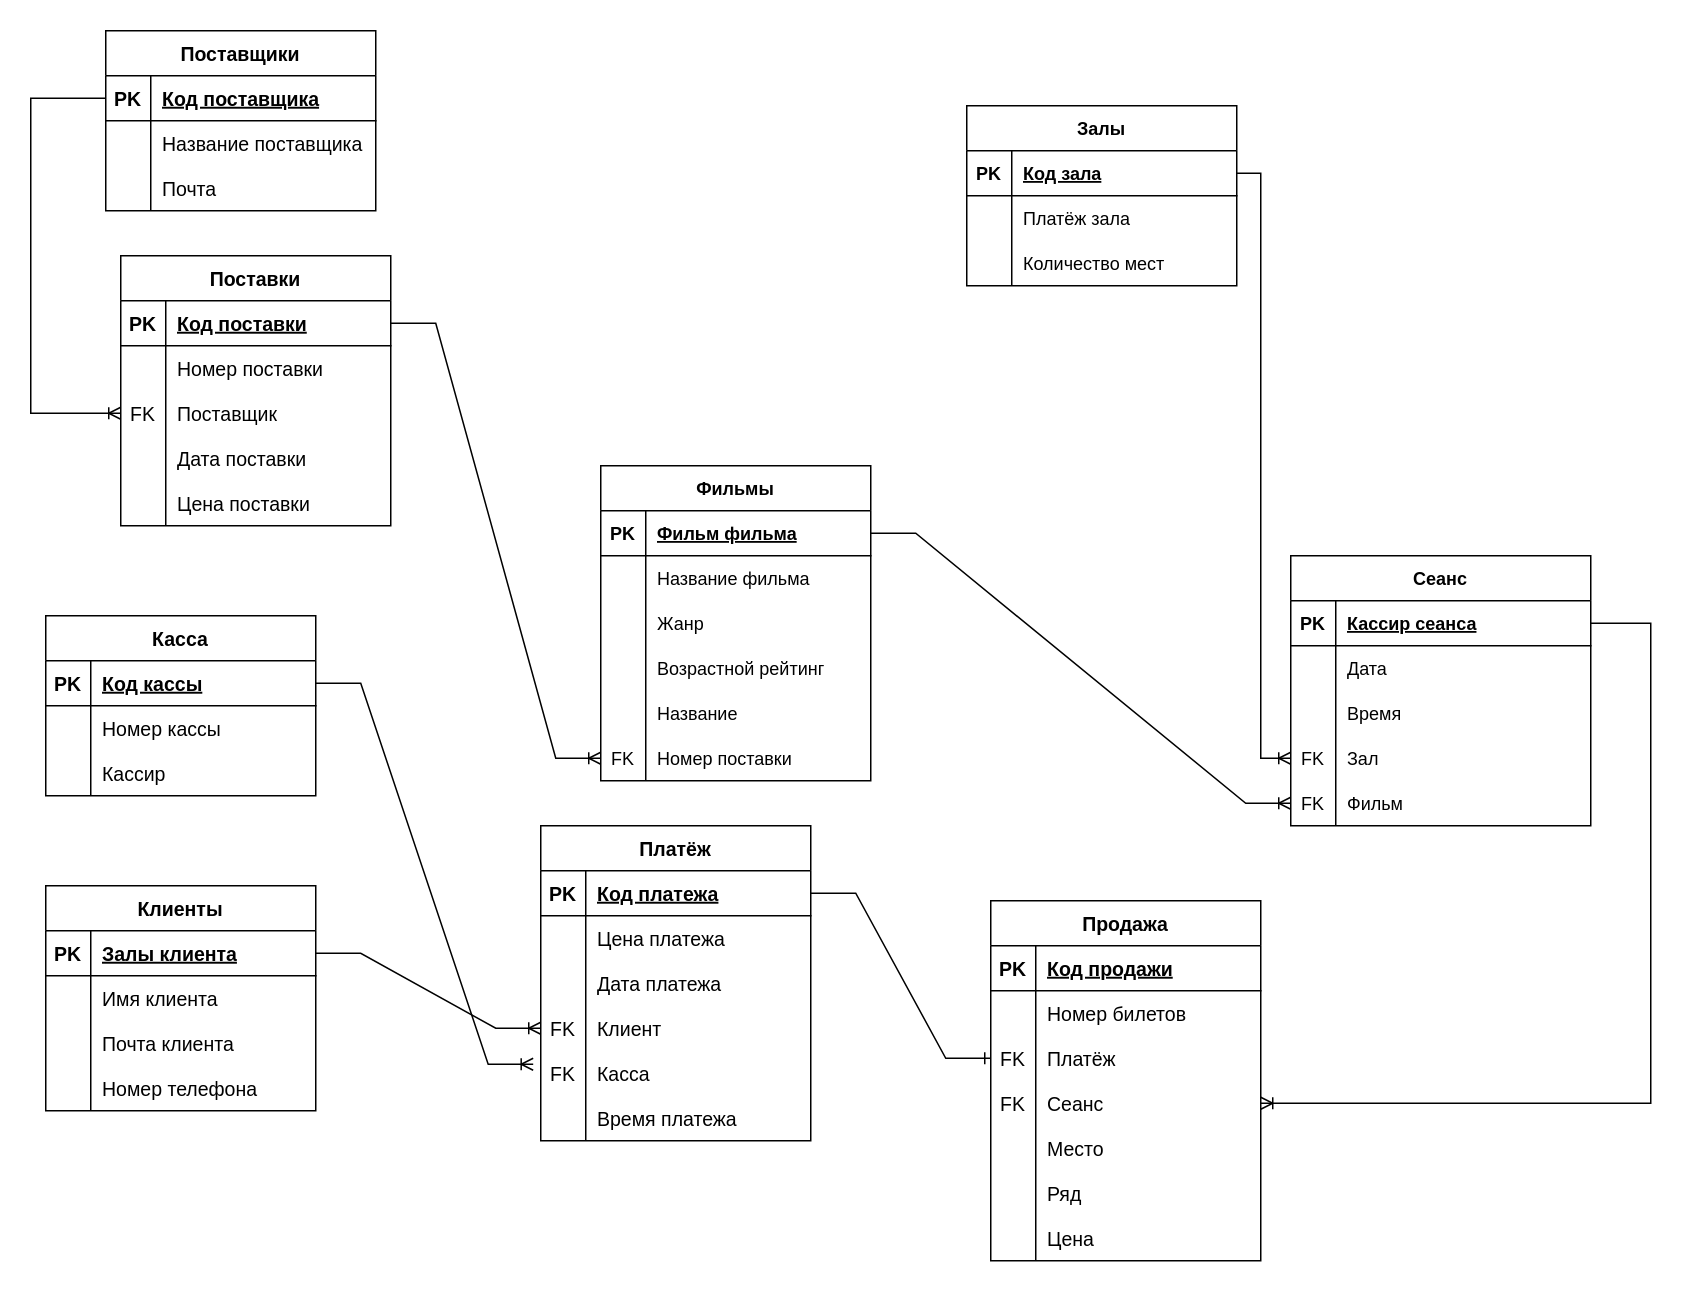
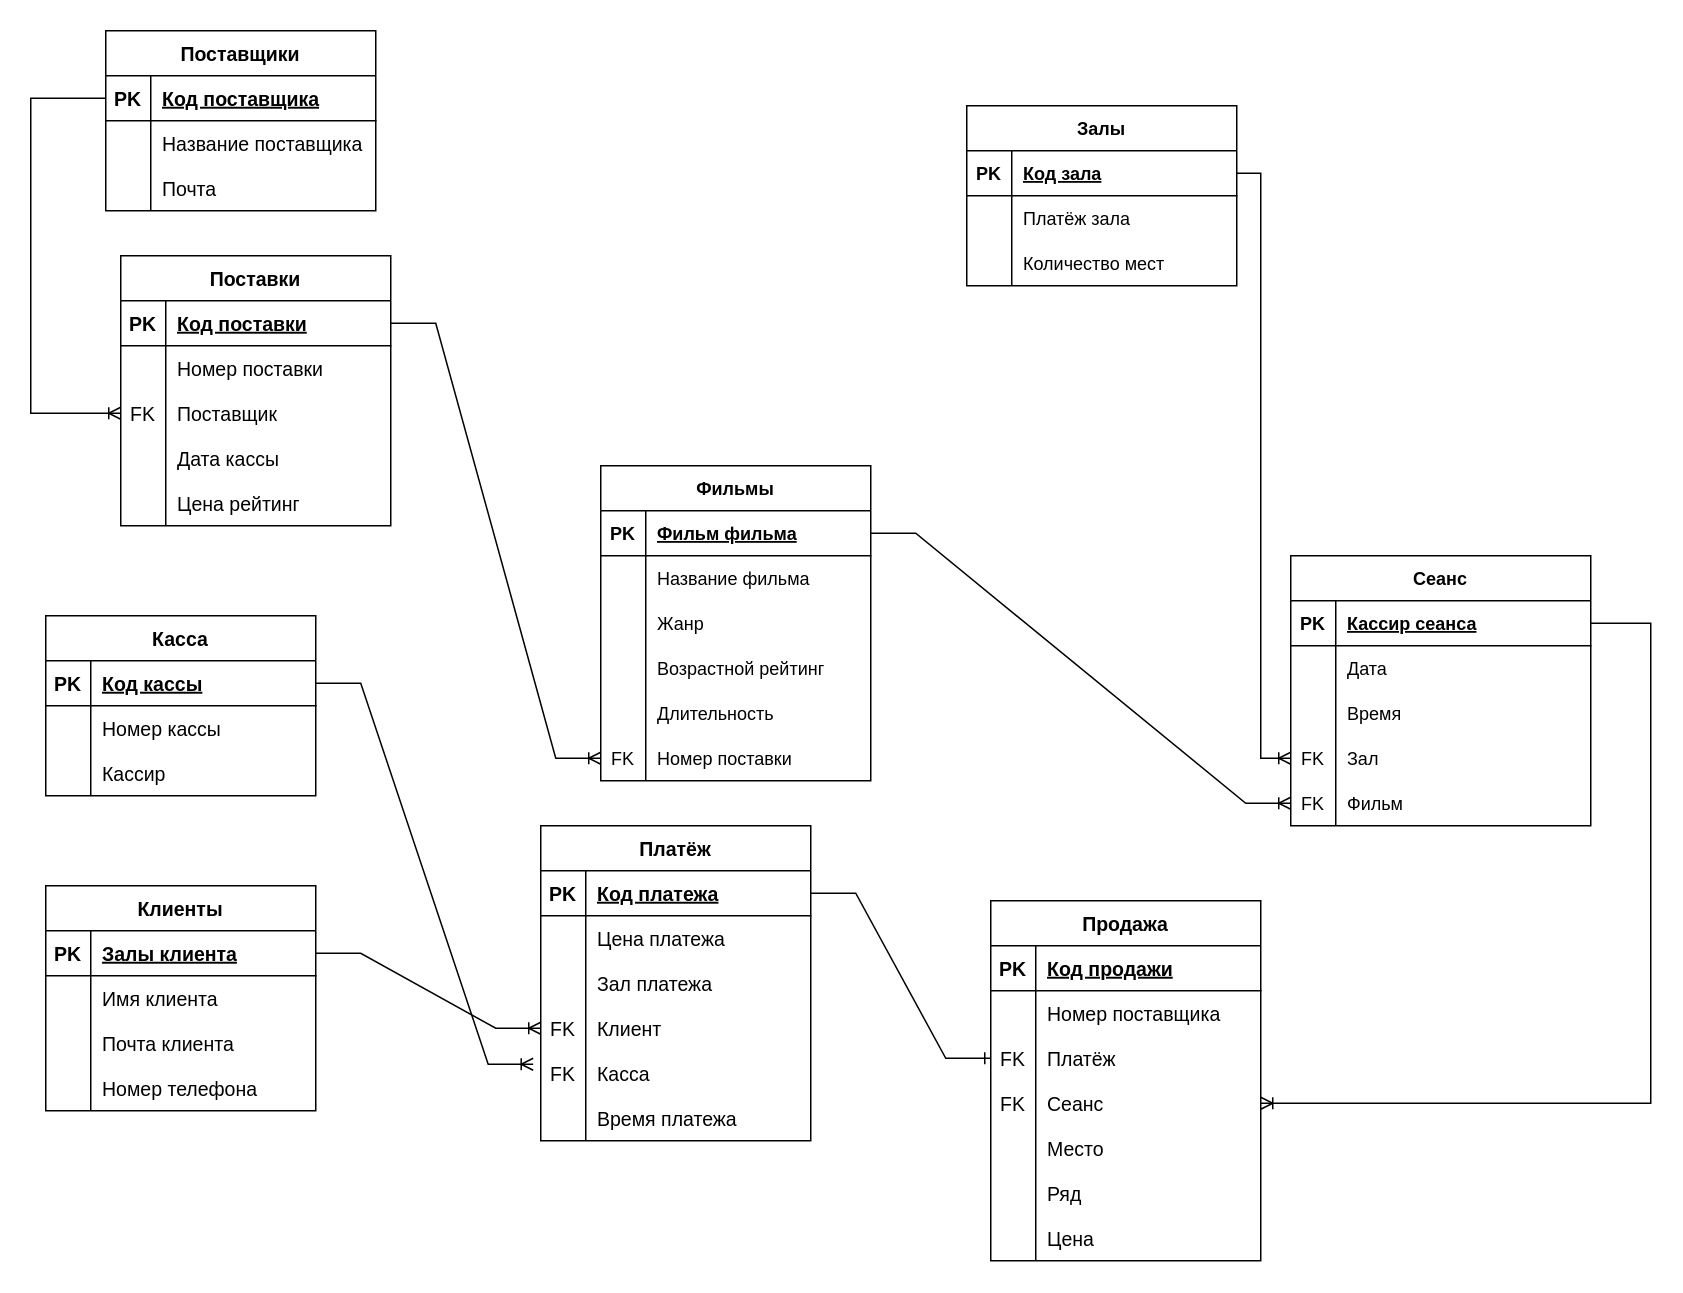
- <mxCell id="138" value="Дата поставки" style="shape=partialRectangle;connectable=0;fillColor=none;top=0;left=0;bottom=0;right=0;align=left;spacingLeft=6;overflow=hidden;labelBackgroundColor=none;strokeColor=default;fontSize=13;" parent="136" vertex="1"><mxGeometry x="30" width="150" height="30" as="geometry"><mxRectangle width="150" height="30" as="alternateBounds" /></mxGeometry></mxCell>
+ <mxCell id="138" value="Дата кассы" style="shape=partialRectangle;connectable=0;fillColor=none;top=0;left=0;bottom=0;right=0;align=left;spacingLeft=6;overflow=hidden;labelBackgroundColor=none;strokeColor=default;fontSize=13;" parent="136" vertex="1"><mxGeometry x="30" width="150" height="30" as="geometry"><mxRectangle width="150" height="30" as="alternateBounds" /></mxGeometry></mxCell>
- <mxCell id="141" value="Цена поставки" style="shape=partialRectangle;connectable=0;fillColor=none;top=0;left=0;bottom=0;right=0;align=left;spacingLeft=6;overflow=hidden;labelBackgroundColor=none;strokeColor=default;fontSize=13;" parent="139" vertex="1"><mxGeometry x="30" width="150" height="30" as="geometry"><mxRectangle width="150" height="30" as="alternateBounds" /></mxGeometry></mxCell>
+ <mxCell id="141" value="Цена рейтинг" style="shape=partialRectangle;connectable=0;fillColor=none;top=0;left=0;bottom=0;right=0;align=left;spacingLeft=6;overflow=hidden;labelBackgroundColor=none;strokeColor=default;fontSize=13;" parent="139" vertex="1"><mxGeometry x="30" width="150" height="30" as="geometry"><mxRectangle width="150" height="30" as="alternateBounds" /></mxGeometry></mxCell>
- <mxCell id="27" value="Название" style="shape=partialRectangle;connectable=0;fillColor=none;top=0;left=0;bottom=0;right=0;align=left;spacingLeft=6;overflow=hidden;" parent="25" vertex="1"><mxGeometry x="30" width="150" height="30" as="geometry"><mxRectangle width="150" height="30" as="alternateBounds" /></mxGeometry></mxCell>
+ <mxCell id="27" value="Длительность" style="shape=partialRectangle;connectable=0;fillColor=none;top=0;left=0;bottom=0;right=0;align=left;spacingLeft=6;overflow=hidden;" parent="25" vertex="1"><mxGeometry x="30" width="150" height="30" as="geometry"><mxRectangle width="150" height="30" as="alternateBounds" /></mxGeometry></mxCell>
- <mxCell id="80" value="Дата платежа" style="shape=partialRectangle;connectable=0;fillColor=none;top=0;left=0;bottom=0;right=0;align=left;spacingLeft=6;overflow=hidden;labelBackgroundColor=none;strokeColor=default;fontSize=13;" parent="78" vertex="1"><mxGeometry x="30" width="150" height="30" as="geometry"><mxRectangle width="150" height="30" as="alternateBounds" /></mxGeometry></mxCell>
+ <mxCell id="80" value="Зал платежа" style="shape=partialRectangle;connectable=0;fillColor=none;top=0;left=0;bottom=0;right=0;align=left;spacingLeft=6;overflow=hidden;labelBackgroundColor=none;strokeColor=default;fontSize=13;" parent="78" vertex="1"><mxGeometry x="30" width="150" height="30" as="geometry"><mxRectangle width="150" height="30" as="alternateBounds" /></mxGeometry></mxCell>
- <mxCell id="55" value="Номер билетов" style="shape=partialRectangle;connectable=0;fillColor=none;top=0;left=0;bottom=0;right=0;align=left;spacingLeft=6;overflow=hidden;labelBackgroundColor=none;strokeColor=default;fontSize=13;" parent="53" vertex="1"><mxGeometry x="30" width="150" height="30" as="geometry"><mxRectangle width="150" height="30" as="alternateBounds" /></mxGeometry></mxCell>
+ <mxCell id="55" value="Номер поставщика" style="shape=partialRectangle;connectable=0;fillColor=none;top=0;left=0;bottom=0;right=0;align=left;spacingLeft=6;overflow=hidden;labelBackgroundColor=none;strokeColor=default;fontSize=13;" parent="53" vertex="1"><mxGeometry x="30" width="150" height="30" as="geometry"><mxRectangle width="150" height="30" as="alternateBounds" /></mxGeometry></mxCell>
